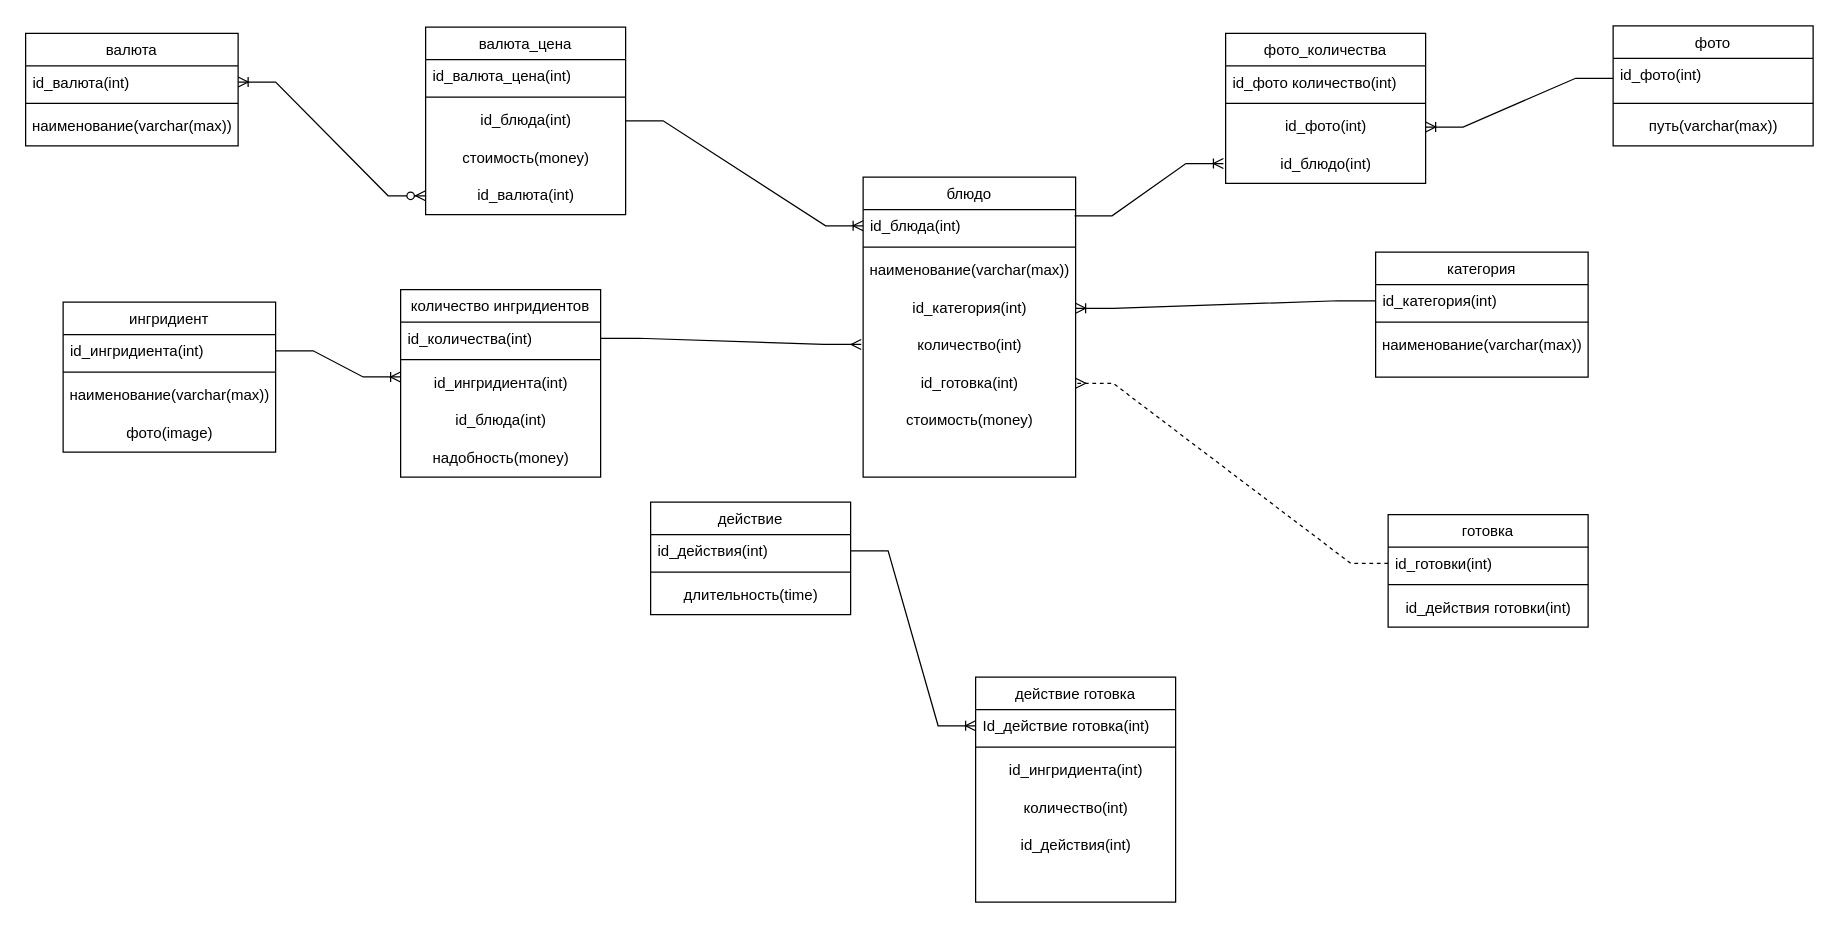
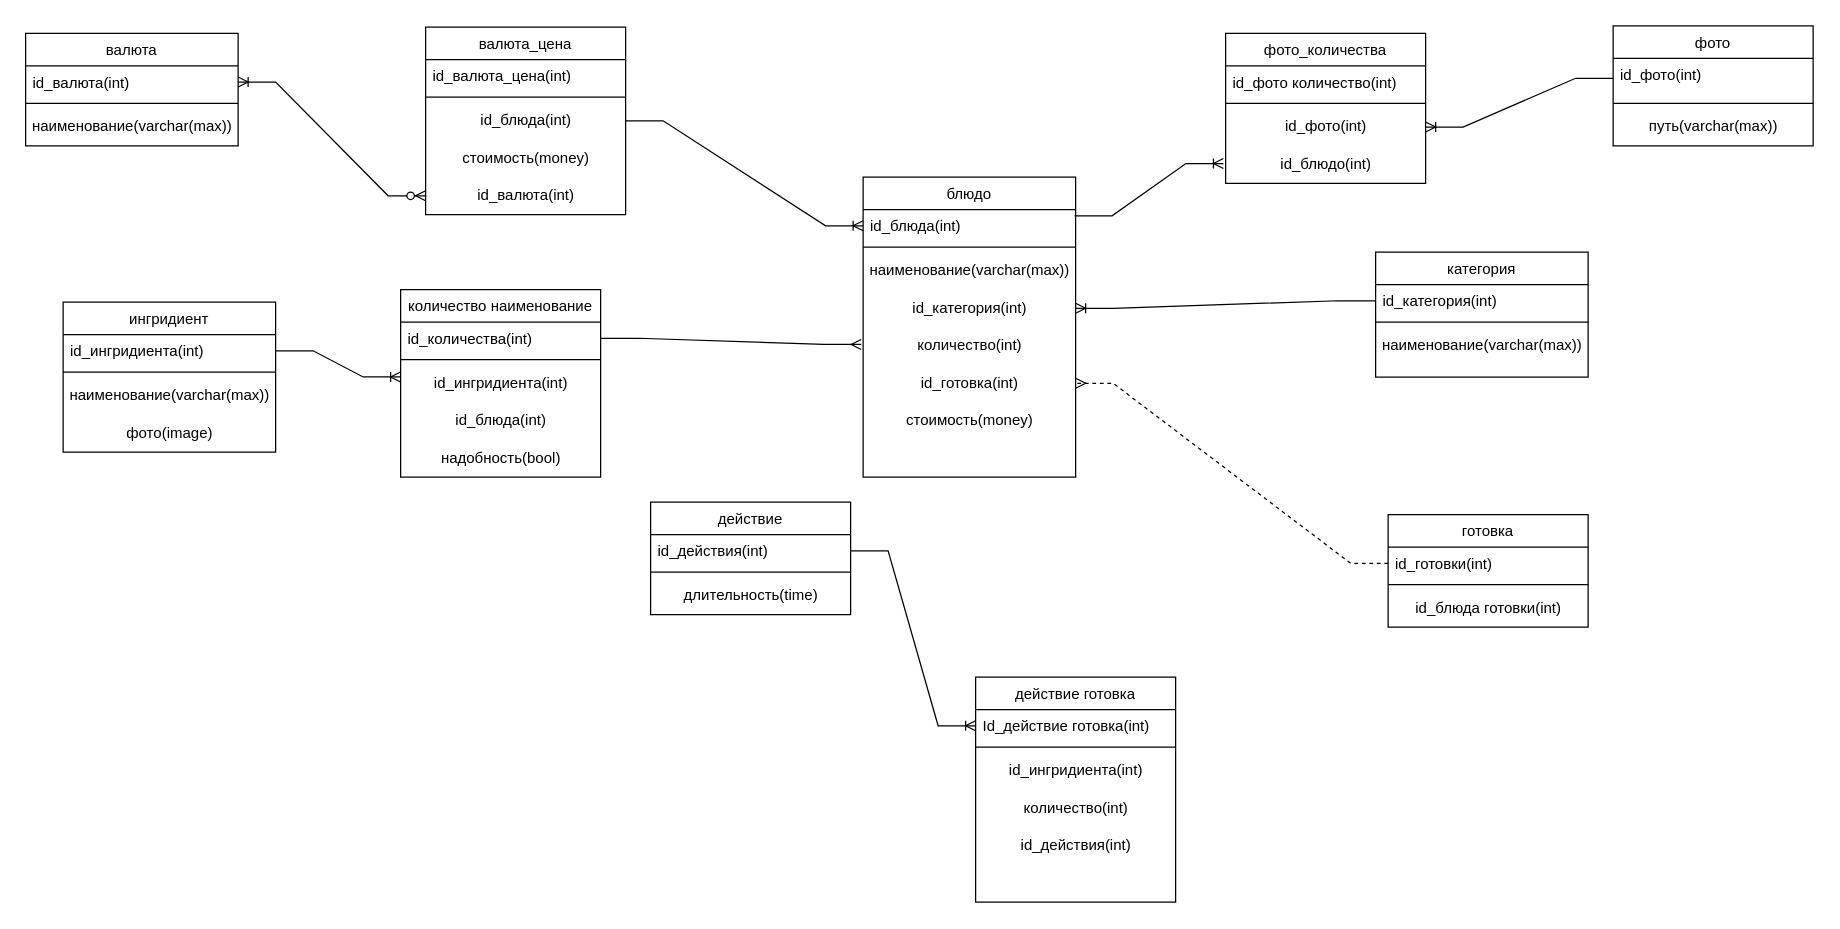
- <mxCell id="19" value="количество ингридиентов" style="swimlane;fontStyle=0;align=center;verticalAlign=top;childLayout=stackLayout;horizontal=1;startSize=26;horizontalStack=0;resizeParent=1;resizeLast=0;collapsible=1;marginBottom=0;rounded=0;shadow=0;strokeWidth=1;" vertex="1" parent="1"><mxGeometry x="320" y="231" width="160" height="150" as="geometry"><mxRectangle x="130" y="380" width="160" height="26" as="alternateBounds" /></mxGeometry></mxCell>
+ <mxCell id="19" value="количество наименование" style="swimlane;fontStyle=0;align=center;verticalAlign=top;childLayout=stackLayout;horizontal=1;startSize=26;horizontalStack=0;resizeParent=1;resizeLast=0;collapsible=1;marginBottom=0;rounded=0;shadow=0;strokeWidth=1;" vertex="1" parent="1"><mxGeometry x="320" y="231" width="160" height="150" as="geometry"><mxRectangle x="130" y="380" width="160" height="26" as="alternateBounds" /></mxGeometry></mxCell>
- <mxCell id="24" value="надобность(money)" style="text;html=1;align=center;verticalAlign=middle;resizable=0;points=[];autosize=1;strokeColor=none;fillColor=none;" vertex="1" parent="19"><mxGeometry y="120" width="160" height="30" as="geometry" /></mxCell>
+ <mxCell id="24" value="надобность(bool)" style="text;html=1;align=center;verticalAlign=middle;resizable=0;points=[];autosize=1;strokeColor=none;fillColor=none;" vertex="1" parent="19"><mxGeometry y="120" width="160" height="30" as="geometry" /></mxCell>
- <mxCell id="28" value="id_действия готовки(int)" style="text;html=1;align=center;verticalAlign=middle;resizable=0;points=[];autosize=1;strokeColor=none;fillColor=none;" vertex="1" parent="25"><mxGeometry y="60" width="160" height="30" as="geometry" /></mxCell>
+ <mxCell id="28" value="id_блюда готовки(int)" style="text;html=1;align=center;verticalAlign=middle;resizable=0;points=[];autosize=1;strokeColor=none;fillColor=none;" vertex="1" parent="25"><mxGeometry y="60" width="160" height="30" as="geometry" /></mxCell>
